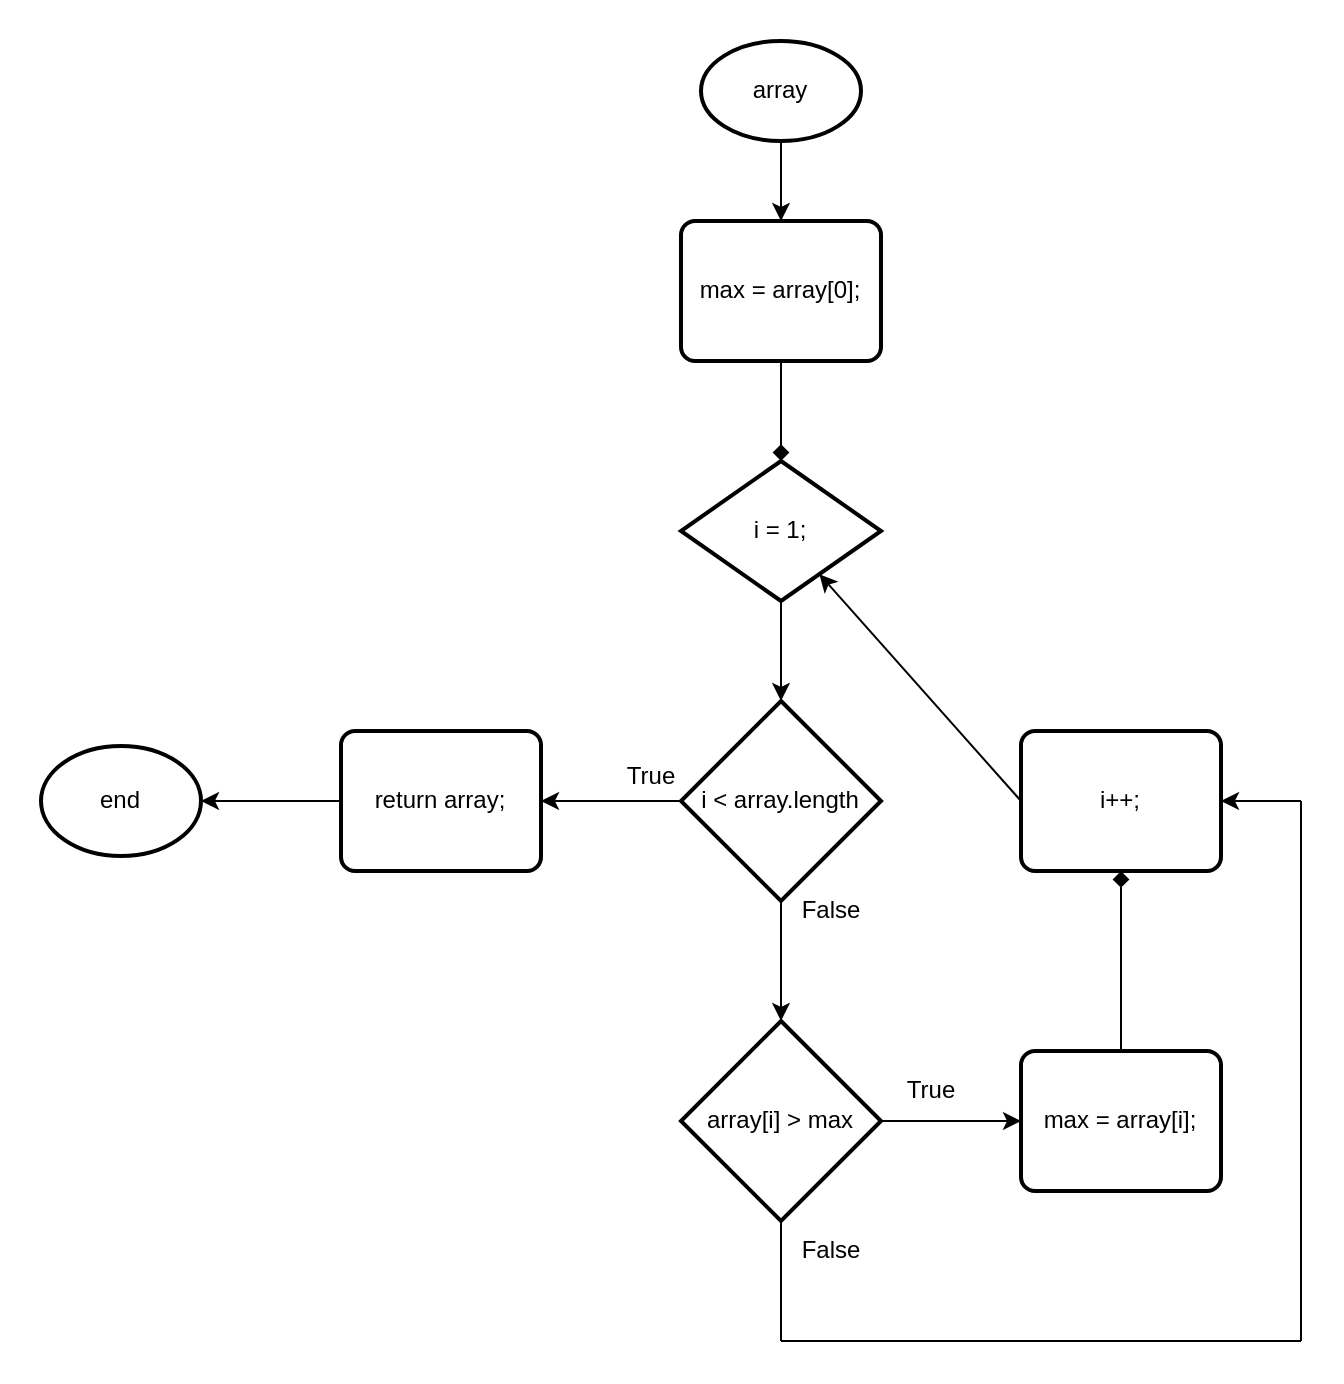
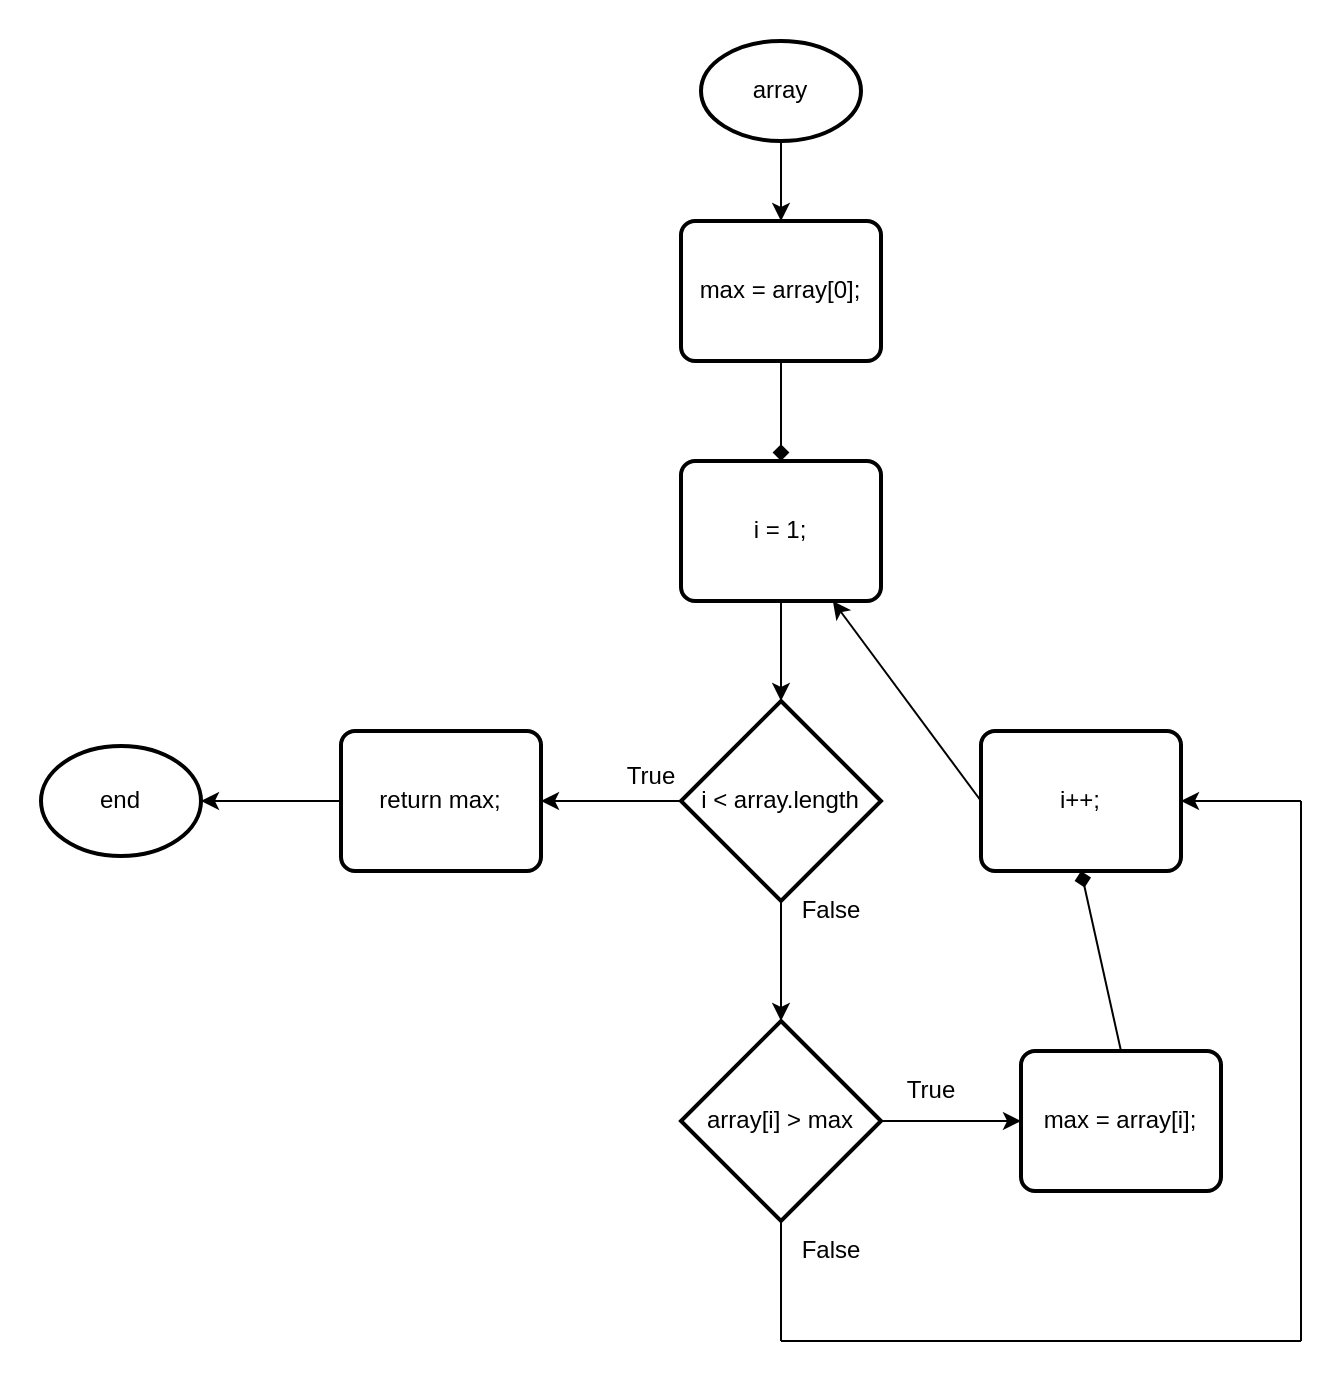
- <mxCell id="7" value="i = 1;" style="rhombus;whiteSpace=wrap;html=1;absoluteArcSize=1;arcSize=14;strokeWidth=2;" vertex="1" parent="1"><mxGeometry x="340" y="230" width="100" height="70" as="geometry" /></mxCell>
+ <mxCell id="7" value="i = 1;" style="rounded=1;whiteSpace=wrap;html=1;absoluteArcSize=1;arcSize=14;strokeWidth=2;" vertex="1" parent="1"><mxGeometry x="340" y="230" width="100" height="70" as="geometry" /></mxCell>
- <mxCell id="25" value="return array;" style="rounded=1;whiteSpace=wrap;html=1;absoluteArcSize=1;arcSize=14;strokeWidth=2;" vertex="1" parent="1"><mxGeometry x="170" y="365" width="100" height="70" as="geometry" /></mxCell>
+ <mxCell id="25" value="return max;" style="rounded=1;whiteSpace=wrap;html=1;absoluteArcSize=1;arcSize=14;strokeWidth=2;" vertex="1" parent="1"><mxGeometry x="170" y="365" width="100" height="70" as="geometry" /></mxCell>
- <mxCell id="14" value="i++;" style="rounded=1;whiteSpace=wrap;html=1;absoluteArcSize=1;arcSize=14;strokeWidth=2;" vertex="1" parent="1"><mxGeometry x="510" y="365" width="100" height="70" as="geometry" /></mxCell>
+ <mxCell id="14" value="i++;" style="rounded=1;whiteSpace=wrap;html=1;absoluteArcSize=1;arcSize=14;strokeWidth=2;" vertex="1" parent="1"><mxGeometry x="490" y="365" width="100" height="70" as="geometry" /></mxCell>
